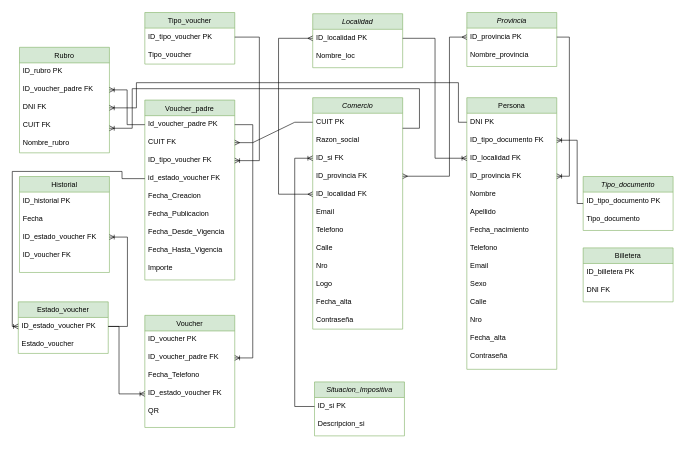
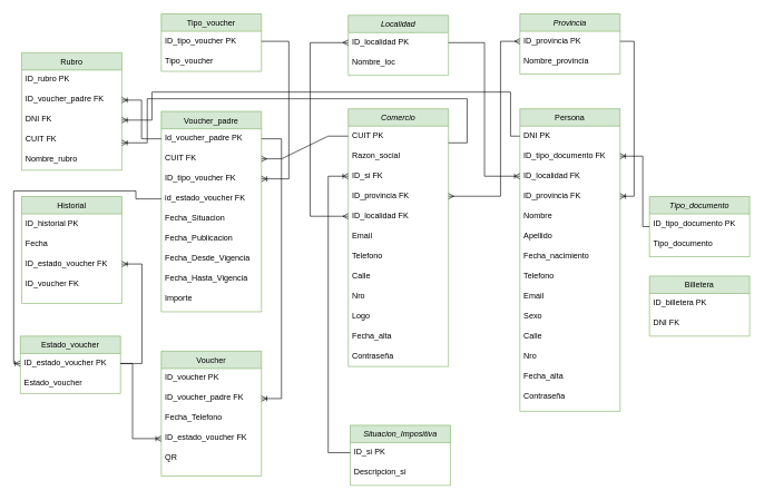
- <mxCell id="62" value="Fecha_Creacion" style="text;align=left;verticalAlign=top;spacingLeft=4;spacingRight=4;overflow=hidden;rotatable=0;points=[[0,0.5],[1,0.5]];portConstraint=eastwest;rounded=0;shadow=0;html=0;" vertex="1" parent="57"><mxGeometry y="146" width="150" height="30" as="geometry" /></mxCell>
+ <mxCell id="62" value="Fecha_Situacion" style="text;align=left;verticalAlign=top;spacingLeft=4;spacingRight=4;overflow=hidden;rotatable=0;points=[[0,0.5],[1,0.5]];portConstraint=eastwest;rounded=0;shadow=0;html=0;" vertex="1" parent="57"><mxGeometry y="146" width="150" height="30" as="geometry" /></mxCell>
